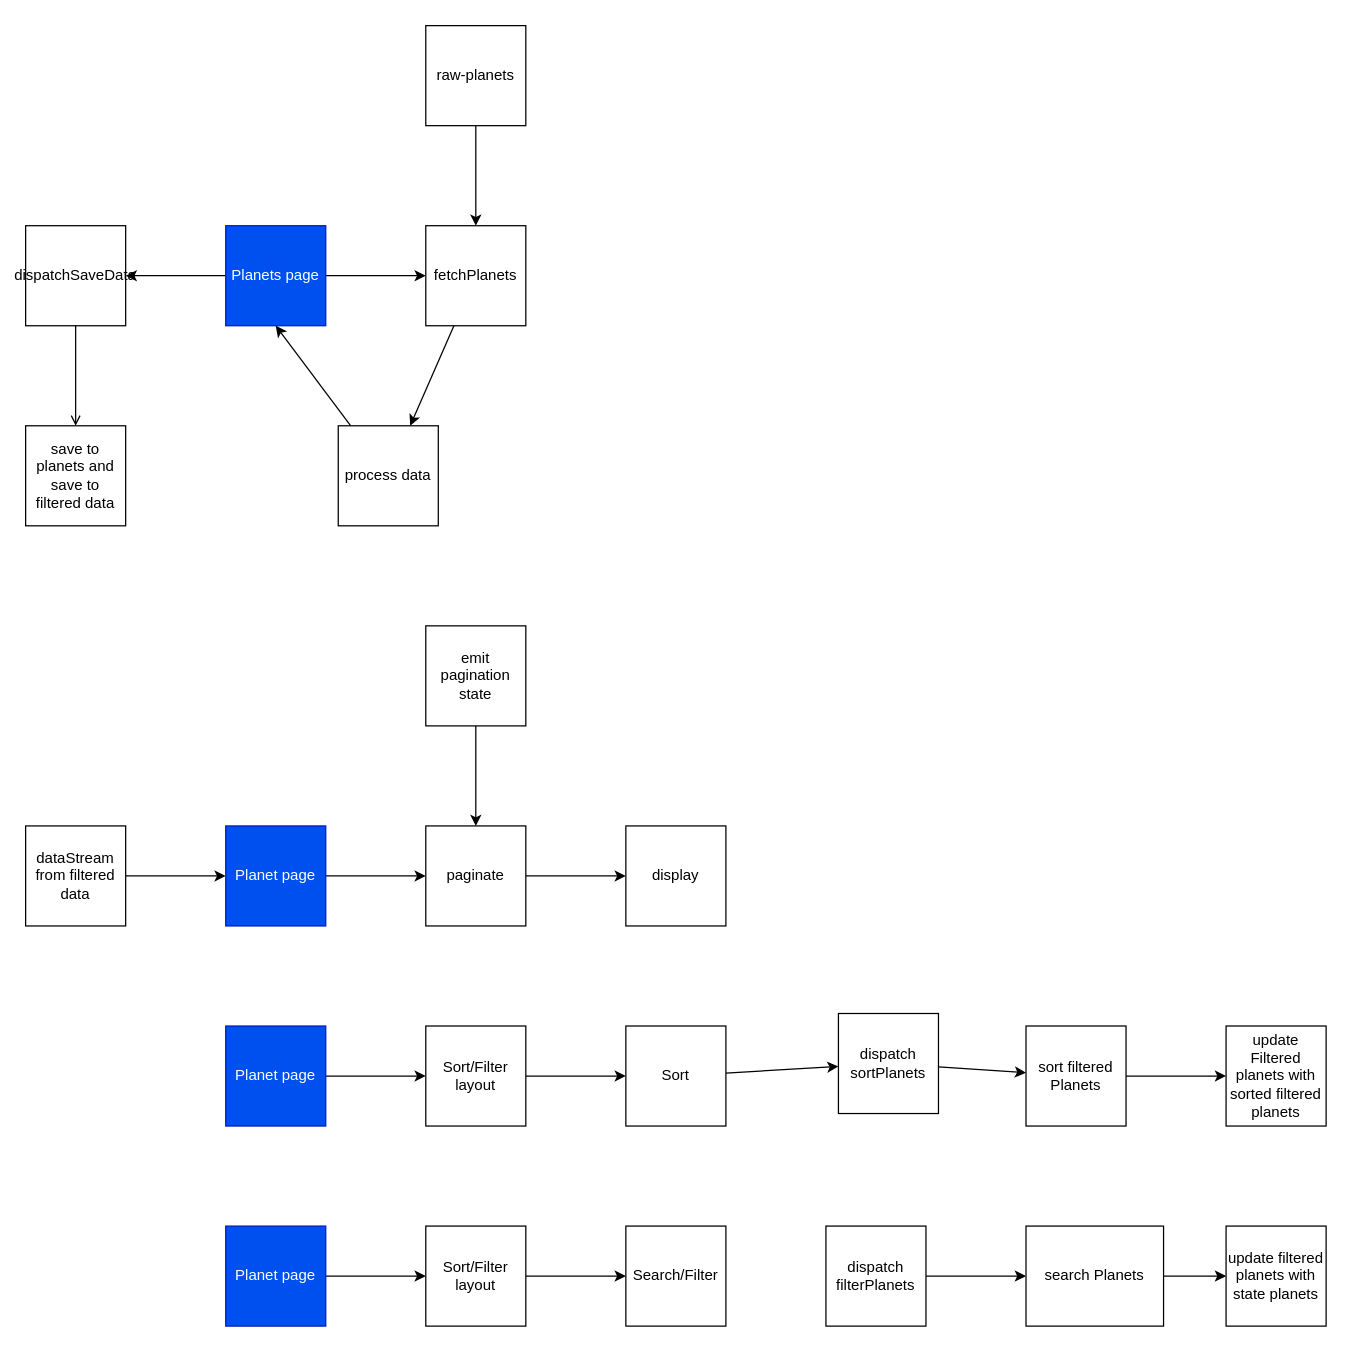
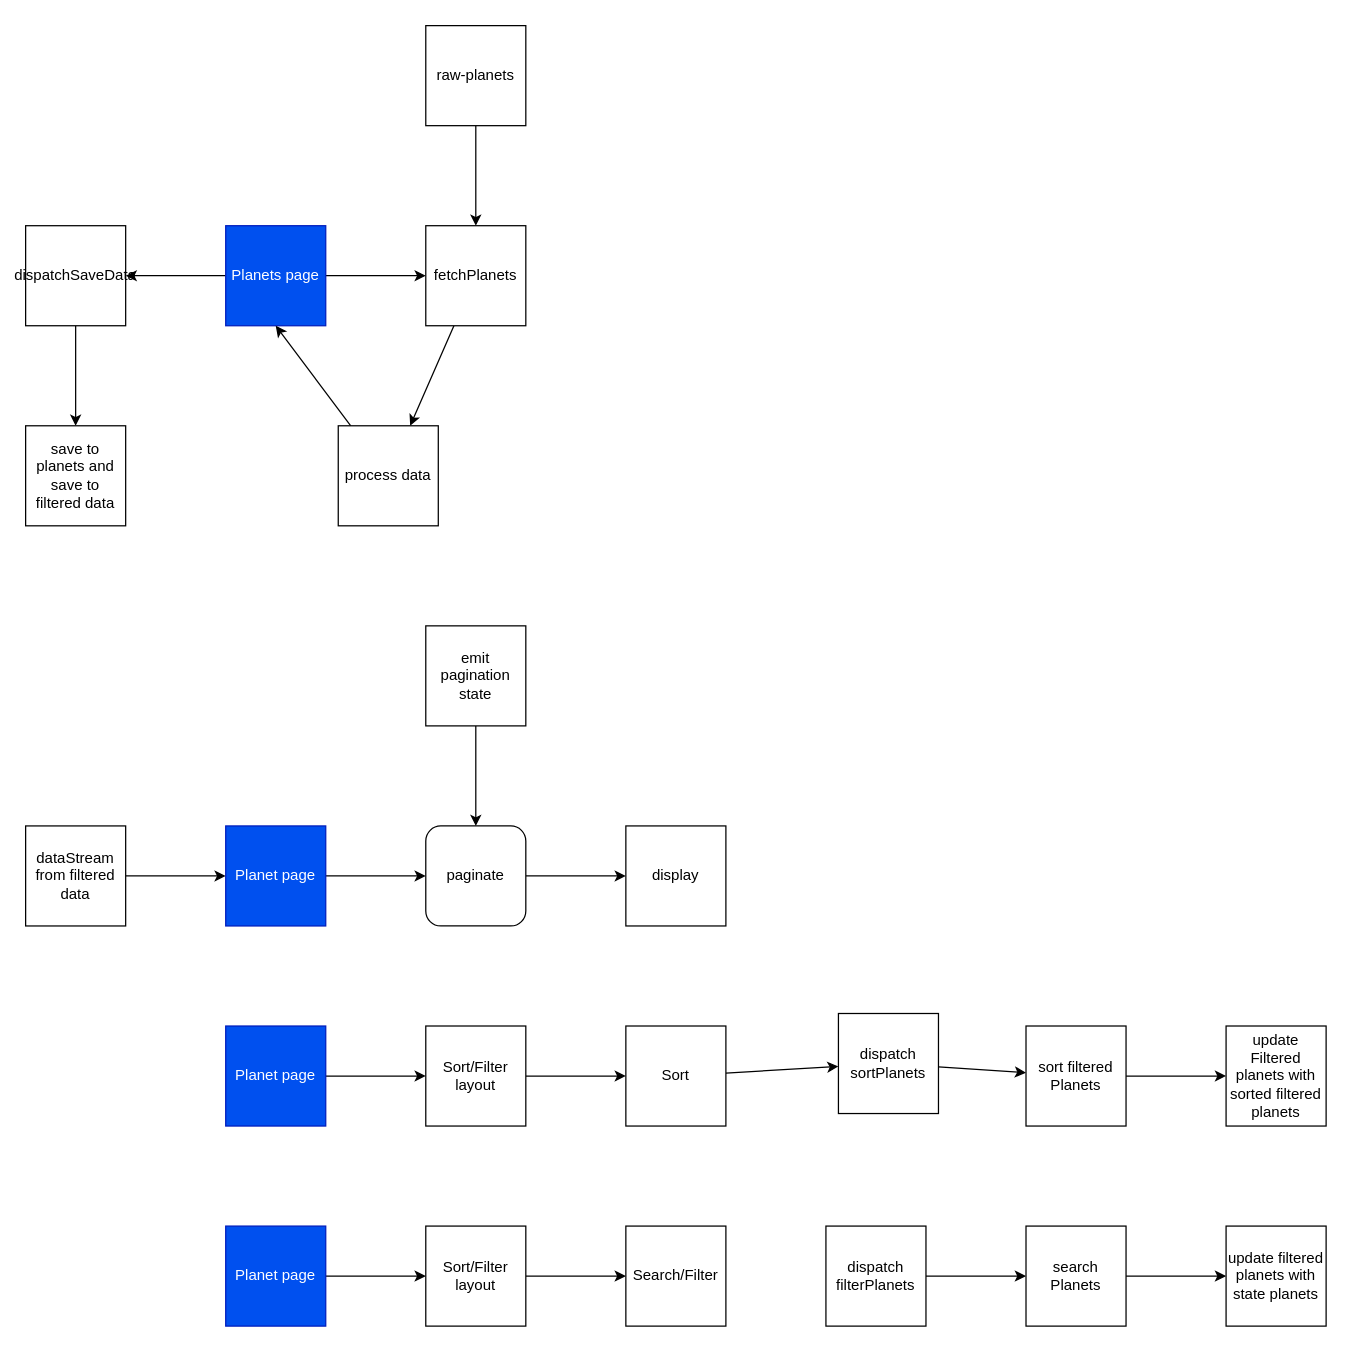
- <mxCell id="11" value="" style="edgeStyle=none;html=1;endArrow=open;" edge="1" parent="1" source="12" target="17"><mxGeometry relative="1" as="geometry" /></mxCell>
+ <mxCell id="11" value="" style="edgeStyle=none;html=1;" edge="1" parent="1" source="12" target="17"><mxGeometry relative="1" as="geometry" /></mxCell>
- <mxCell id="19" value="paginate" style="whiteSpace=wrap;html=1;aspect=fixed;" vertex="1" parent="1"><mxGeometry x="340" y="660" width="80" height="80" as="geometry" /></mxCell>
+ <mxCell id="19" value="paginate" style="whiteSpace=wrap;html=1;aspect=fixed;rounded=1;" vertex="1" parent="1"><mxGeometry x="340" y="660" width="80" height="80" as="geometry" /></mxCell>
- <mxCell id="33" value="search Planets" style="whiteSpace=wrap;html=1;aspect=fixed;" vertex="1" parent="1"><mxGeometry x="820" y="980" width="110" height="80" as="geometry" /></mxCell>
+ <mxCell id="33" value="search Planets" style="whiteSpace=wrap;html=1;aspect=fixed;" vertex="1" parent="1"><mxGeometry x="820" y="980" width="80" height="80" as="geometry" /></mxCell>
